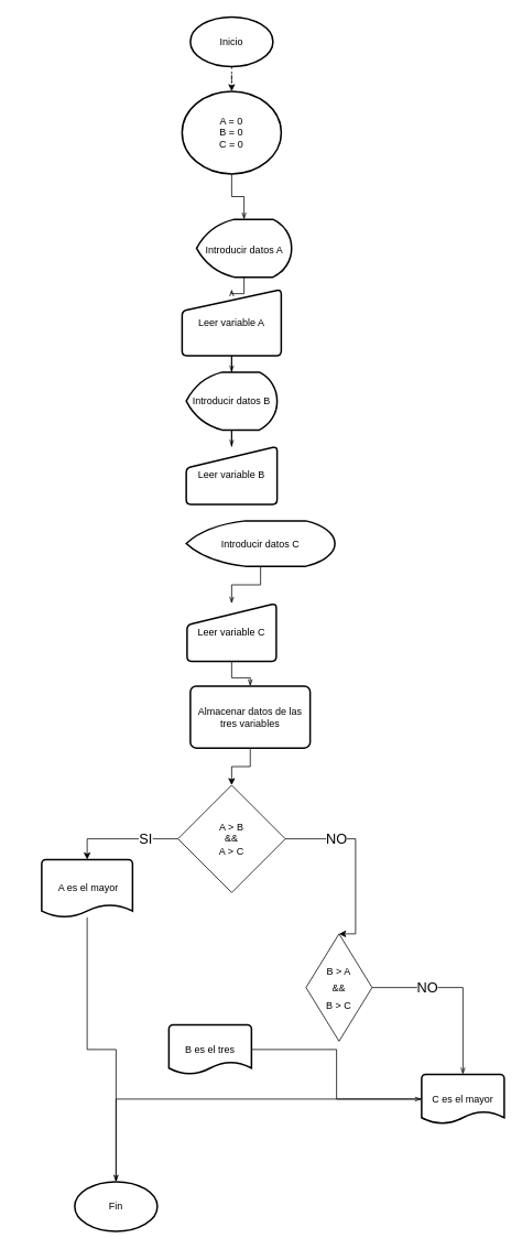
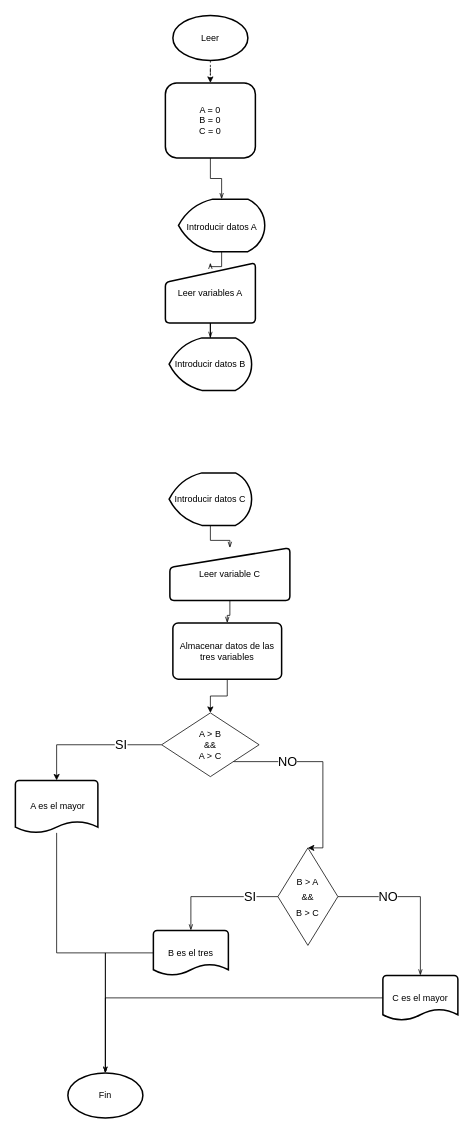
- <mxCell id="3" value="Inicio" style="strokeWidth=2;html=1;shape=mxgraph.flowchart.start_1;whiteSpace=wrap;" vertex="1" parent="1"><mxGeometry x="230" y="20" width="100" height="60" as="geometry" /></mxCell>
+ <mxCell id="3" value="Leer" style="strokeWidth=2;html=1;shape=mxgraph.flowchart.start_1;whiteSpace=wrap;" vertex="1" parent="1"><mxGeometry x="230" y="20" width="100" height="60" as="geometry" /></mxCell>
- <mxCell id="5" value="A = 0&lt;br&gt;B = 0&lt;br&gt;C = 0" style="ellipse;whiteSpace=wrap;html=1;strokeWidth=2;" vertex="1" parent="1"><mxGeometry x="220" y="110" width="120" height="100" as="geometry" /></mxCell>
+ <mxCell id="5" value="A = 0&lt;br&gt;B = 0&lt;br&gt;C = 0" style="rounded=1;whiteSpace=wrap;html=1;strokeWidth=2;" vertex="1" parent="1"><mxGeometry x="220" y="110" width="120" height="100" as="geometry" /></mxCell>
- <mxCell id="7" value="Leer variable A" style="html=1;strokeWidth=2;shape=manualInput;whiteSpace=wrap;rounded=1;size=26;arcSize=11;" vertex="1" parent="1"><mxGeometry x="220" y="350" width="120" height="80" as="geometry" /></mxCell>
+ <mxCell id="7" value="Leer variables A" style="html=1;strokeWidth=2;shape=manualInput;whiteSpace=wrap;rounded=1;size=26;arcSize=11;" vertex="1" parent="1"><mxGeometry x="220" y="350" width="120" height="80" as="geometry" /></mxCell>
- <mxCell id="24" value="" style="edgeStyle=orthogonalEdgeStyle;rounded=0;orthogonalLoop=1;jettySize=auto;html=1;fontSize=12;endArrow=openThin;endFill=0;" edge="1" parent="1" source="25" target="26"><mxGeometry relative="1" as="geometry" /></mxCell>
- <mxCell id="26" value="Leer variable B" style="html=1;strokeWidth=2;shape=manualInput;whiteSpace=wrap;rounded=1;size=26;arcSize=11;fontSize=12;" vertex="1" parent="1"><mxGeometry x="225" y="540" width="110" height="70" as="geometry" /></mxCell>
- <mxCell id="28" value="Introducir datos C" style="strokeWidth=2;html=1;shape=mxgraph.flowchart.display;whiteSpace=wrap;fontSize=12;" vertex="1" parent="1"><mxGeometry x="225" y="630" width="180" height="55" as="geometry" /></mxCell>
+ <mxCell id="28" value="Introducir datos C" style="strokeWidth=2;html=1;shape=mxgraph.flowchart.display;whiteSpace=wrap;fontSize=12;" vertex="1" parent="1"><mxGeometry x="225" y="630" width="110" height="70" as="geometry" /></mxCell>
- <mxCell id="30" value="Leer variable C" style="html=1;strokeWidth=2;shape=manualInput;whiteSpace=wrap;rounded=1;size=26;arcSize=11;fontSize=12;" vertex="1" parent="1"><mxGeometry x="226" y="730" width="108" height="70" as="geometry" /></mxCell>
+ <mxCell id="30" value="Leer variable C" style="html=1;strokeWidth=2;shape=manualInput;whiteSpace=wrap;rounded=1;size=26;arcSize=11;fontSize=12;" vertex="1" parent="1"><mxGeometry x="226" y="730" width="160" height="70" as="geometry" /></mxCell>
- <mxCell id="14" value="A &amp;gt; B&lt;br&gt;&amp;amp;&amp;amp;&lt;br&gt;A &amp;gt; C" style="rhombus;whiteSpace=wrap;html=1;" vertex="1" parent="1"><mxGeometry x="215" y="950" width="130" height="130" as="geometry" /></mxCell>
+ <mxCell id="14" value="A &amp;gt; B&lt;br&gt;&amp;amp;&amp;amp;&lt;br&gt;A &amp;gt; C" style="rhombus;whiteSpace=wrap;html=1;" vertex="1" parent="1"><mxGeometry x="215" y="950" width="130" height="85" as="geometry" /></mxCell>
- <mxCell id="16" value="&amp;nbsp;A es el mayor" style="strokeWidth=2;html=1;shape=mxgraph.flowchart.document2;whiteSpace=wrap;size=0.217;" vertex="1" parent="1"><mxGeometry x="50" y="1040" width="110" height="70" as="geometry" /></mxCell>
+ <mxCell id="16" value="&amp;nbsp;A es el mayor" style="strokeWidth=2;html=1;shape=mxgraph.flowchart.document2;whiteSpace=wrap;size=0.217;" vertex="1" parent="1"><mxGeometry x="20" y="1040" width="110" height="70" as="geometry" /></mxCell>
+ <mxCell id="19" style="edgeStyle=orthogonalEdgeStyle;rounded=0;orthogonalLoop=1;jettySize=auto;html=1;entryX=0.5;entryY=0;entryDx=0;entryDy=0;entryPerimeter=0;fontSize=17;endArrow=openThin;endFill=0;" edge="1" parent="1" source="21" target="34"><mxGeometry relative="1" as="geometry" /></mxCell>
+ <mxCell id="20" value="SI" style="edgeLabel;html=1;align=center;verticalAlign=middle;resizable=0;points=[];fontSize=17;" vertex="1" connectable="0" parent="19"><mxGeometry x="-0.528" relative="1" as="geometry"><mxPoint as="offset" /></mxGeometry></mxCell>
- <mxCell id="33" style="edgeStyle=orthogonalEdgeStyle;rounded=0;orthogonalLoop=1;jettySize=auto;html=1;fontSize=12;endArrow=openThin;endFill=0;" edge="1" parent="1" source="34" target="32"><mxGeometry relative="1" as="geometry" /></mxCell>
+ <mxCell id="33" style="edgeStyle=orthogonalEdgeStyle;rounded=0;orthogonalLoop=1;jettySize=auto;html=1;entryX=0.5;entryY=0;entryDx=0;entryDy=0;entryPerimeter=0;fontSize=12;endArrow=openThin;endFill=0;" edge="1" parent="1" source="34" target="35"><mxGeometry relative="1" as="geometry" /></mxCell>
